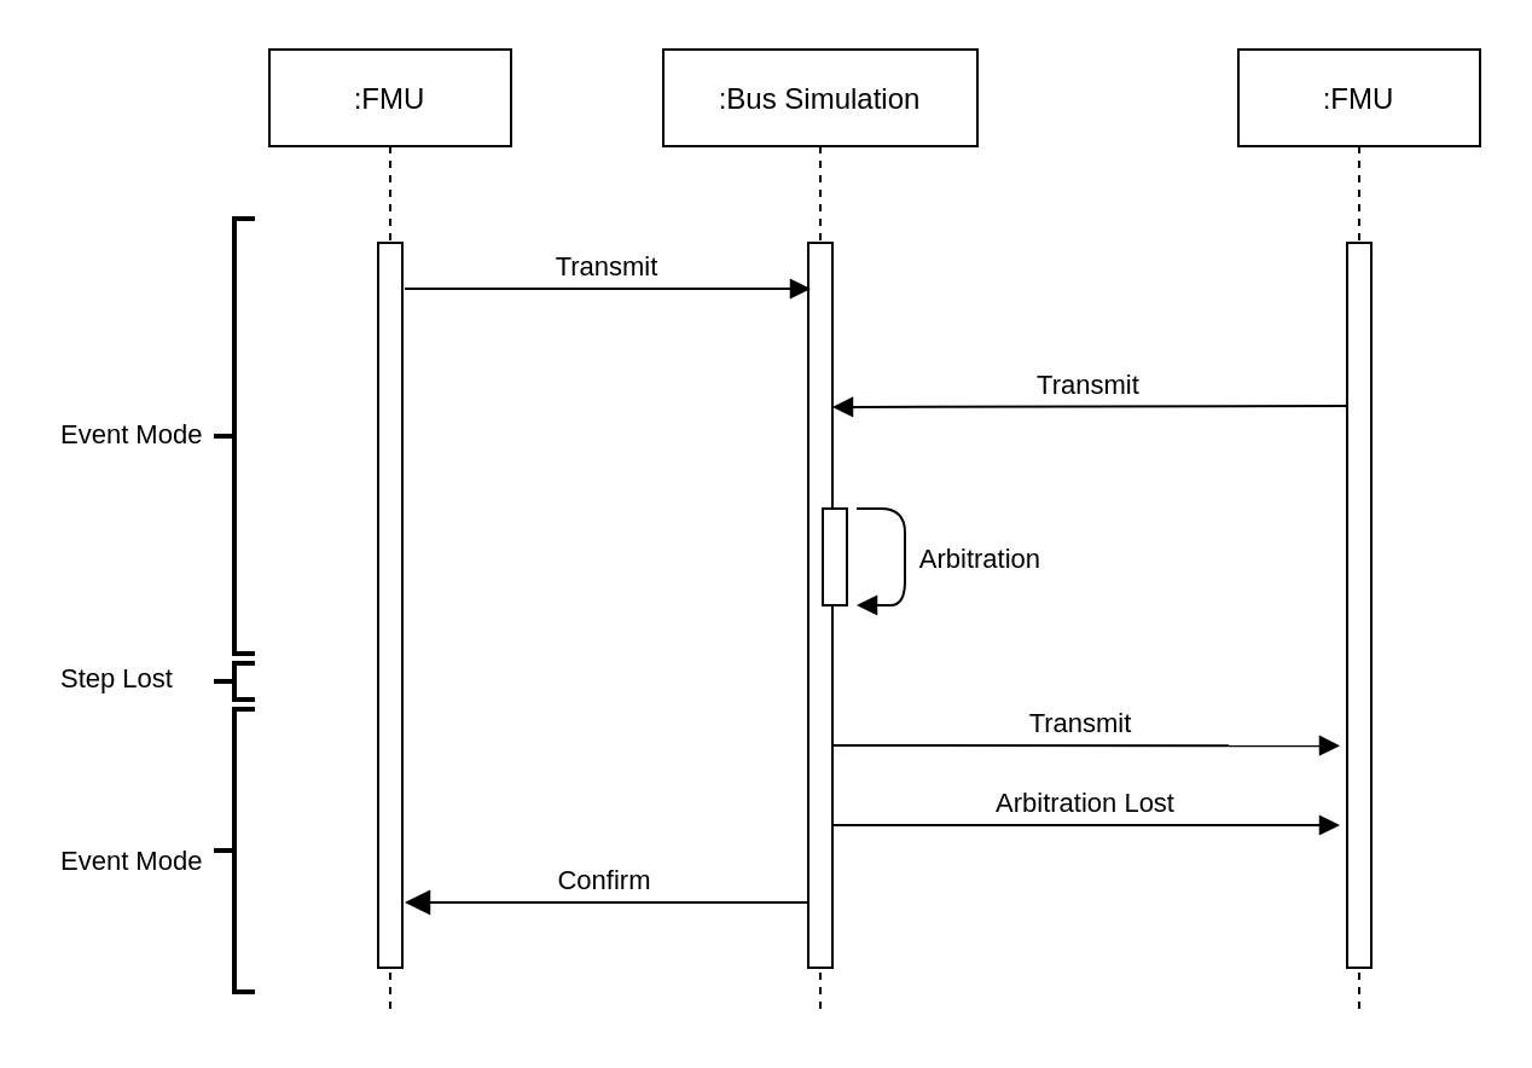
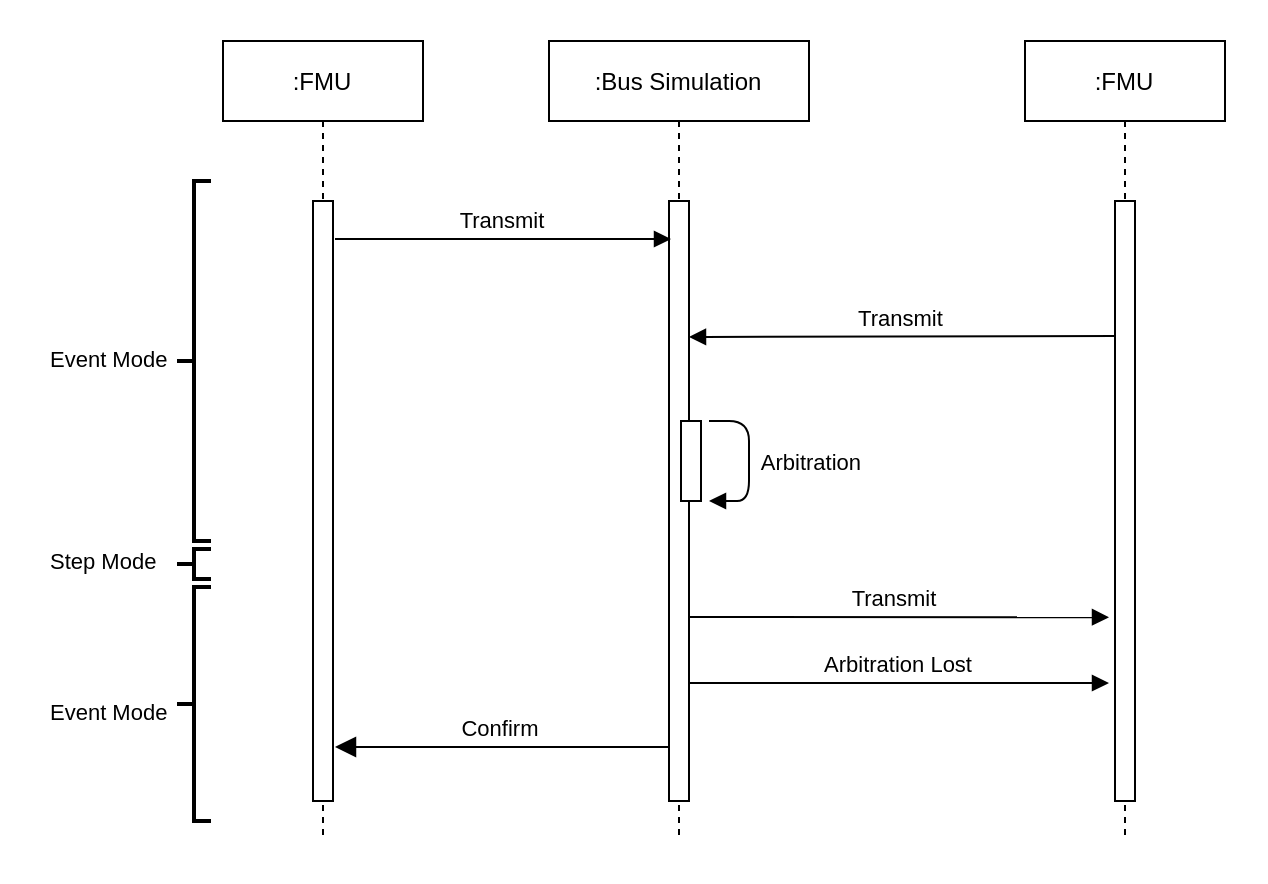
- <mxCell id="20" value="Step Lost" style="text;align=left;fontStyle=0;verticalAlign=middle;spacingLeft=3;spacingRight=3;strokeColor=none;rotatable=0;points=[[0,0.5],[1,0.5]];portConstraint=eastwest;fontSize=11;fillColor=none;" parent="1" vertex="1"><mxGeometry x="20" y="267" width="80" height="26" as="geometry" /></mxCell>
+ <mxCell id="20" value="Step Mode" style="text;align=left;fontStyle=0;verticalAlign=middle;spacingLeft=3;spacingRight=3;strokeColor=none;rotatable=0;points=[[0,0.5],[1,0.5]];portConstraint=eastwest;fontSize=11;fillColor=none;" parent="1" vertex="1"><mxGeometry x="20" y="267" width="80" height="26" as="geometry" /></mxCell>
